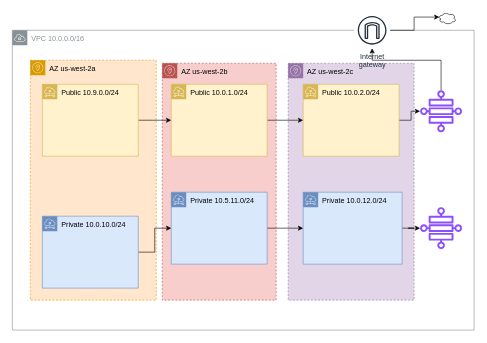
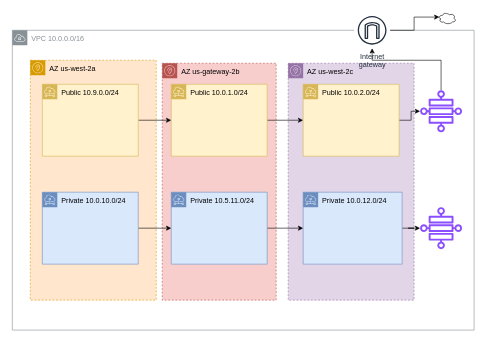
- <mxCell id="4" value="AZ us-west-2b" style="sketch=0;outlineConnect=0;html=1;whiteSpace=wrap;fontSize=12;fontStyle=0;shape=mxgraph.aws4.group;grIcon=mxgraph.aws4.group_availability_zone;strokeColor=#b85450;fillColor=#f8cecc;verticalAlign=top;align=left;spacingLeft=30;dashed=1;" vertex="1" parent="1"><mxGeometry x="270" y="105" width="190" height="395" as="geometry" /></mxCell>
+ <mxCell id="4" value="AZ us-gateway-2b" style="sketch=0;outlineConnect=0;html=1;whiteSpace=wrap;fontSize=12;fontStyle=0;shape=mxgraph.aws4.group;grIcon=mxgraph.aws4.group_availability_zone;strokeColor=#b85450;fillColor=#f8cecc;verticalAlign=top;align=left;spacingLeft=30;dashed=1;" vertex="1" parent="1"><mxGeometry x="270" y="105" width="190" height="395" as="geometry" /></mxCell>
- <mxCell id="9" value="Private 10.0.10.0/24" style="sketch=0;outlineConnect=0;html=1;whiteSpace=wrap;fontSize=12;fontStyle=0;shape=mxgraph.aws4.group;grIcon=mxgraph.aws4.group_subnet;strokeColor=#6c8ebf;fillColor=#dae8fc;verticalAlign=top;align=left;spacingLeft=30;dashed=0;" vertex="1" parent="1"><mxGeometry x="70" y="360" width="160" height="120" as="geometry" /></mxCell>
+ <mxCell id="9" value="Private 10.0.10.0/24" style="sketch=0;outlineConnect=0;html=1;whiteSpace=wrap;fontSize=12;fontStyle=0;shape=mxgraph.aws4.group;grIcon=mxgraph.aws4.group_subnet;strokeColor=#6c8ebf;fillColor=#dae8fc;verticalAlign=top;align=left;spacingLeft=30;dashed=0;" vertex="1" parent="1"><mxGeometry x="70" y="320" width="160" height="120" as="geometry" /></mxCell>
